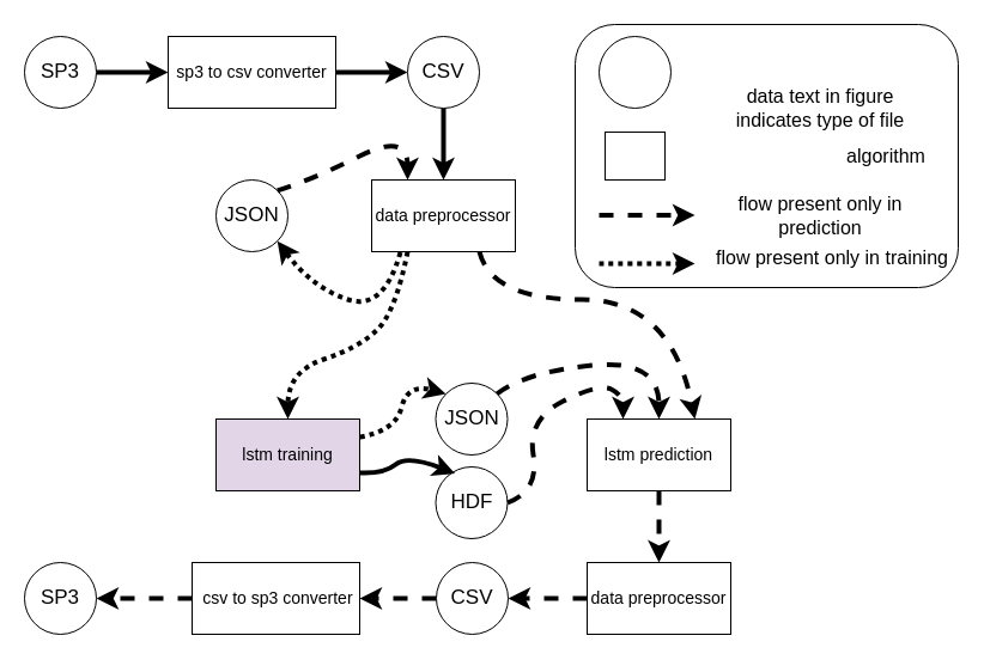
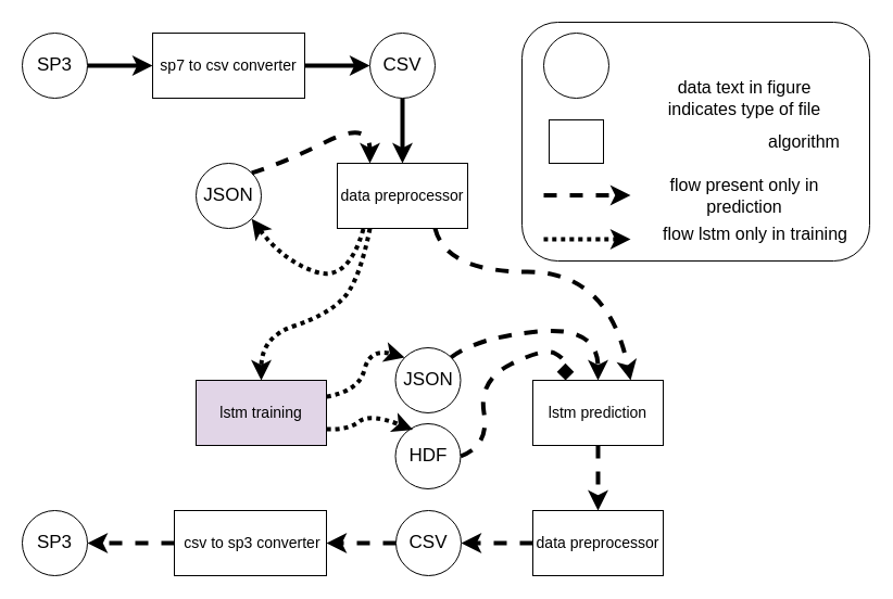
- <mxCell id="6" value="&lt;font style=&quot;font-size: 14px&quot;&gt;sp3 to csv converter&lt;/font&gt;" style="rounded=0;whiteSpace=wrap;html=1;" parent="1" vertex="1"><mxGeometry x="140" y="30" width="140" height="60" as="geometry" /></mxCell>
+ <mxCell id="6" value="&lt;font style=&quot;font-size: 14px&quot;&gt;sp7 to csv converter&lt;/font&gt;" style="rounded=0;whiteSpace=wrap;html=1;" parent="1" vertex="1"><mxGeometry x="140" y="30" width="140" height="60" as="geometry" /></mxCell>
- <mxCell id="38" value="flow present only in training" style="text;html=1;strokeColor=none;fillColor=none;align=center;verticalAlign=middle;whiteSpace=wrap;rounded=0;fontSize=16;" parent="1" vertex="1"><mxGeometry x="590" y="200" width="210" height="30" as="geometry" /></mxCell>
+ <mxCell id="38" value="flow lstm only in training" style="text;html=1;strokeColor=none;fillColor=none;align=center;verticalAlign=middle;whiteSpace=wrap;rounded=0;fontSize=16;" parent="1" vertex="1"><mxGeometry x="590" y="200" width="210" height="30" as="geometry" /></mxCell>
- <mxCell id="22" value="" style="curved=1;endArrow=classic;html=1;dashed=1;strokeWidth=4;exitX=1;exitY=0.5;exitDx=0;exitDy=0;entryX=0.25;entryY=0;entryDx=0;entryDy=0;" parent="1" source="18" target="16" edge="1"><mxGeometry width="50" height="50" relative="1" as="geometry"><mxPoint x="450" y="480" as="sourcePoint" /><mxPoint x="500" y="430" as="targetPoint" /><Array as="points"><mxPoint x="450" y="410" /><mxPoint x="440" y="350" /><mxPoint x="500" y="320" /><mxPoint x="520" y="330" /></Array></mxGeometry></mxCell>
+ <mxCell id="22" value="" style="curved=1;endArrow=diamond;html=1;dashed=1;strokeWidth=4;exitX=1;exitY=0.5;exitDx=0;exitDy=0;entryX=0.25;entryY=0;entryDx=0;entryDy=0;" parent="1" source="18" target="16" edge="1"><mxGeometry width="50" height="50" relative="1" as="geometry"><mxPoint x="450" y="480" as="sourcePoint" /><mxPoint x="500" y="430" as="targetPoint" /><Array as="points"><mxPoint x="450" y="410" /><mxPoint x="440" y="350" /><mxPoint x="500" y="320" /><mxPoint x="520" y="330" /></Array></mxGeometry></mxCell>
- <mxCell id="20" value="" style="curved=1;endArrow=classic;html=1;dashed=0;dashPattern=1 1;strokeWidth=4;exitX=1;exitY=0.75;exitDx=0;exitDy=0;entryX=0.267;entryY=0.092;entryDx=0;entryDy=0;entryPerimeter=0;" parent="1" source="13" target="18" edge="1"><mxGeometry width="50" height="50" relative="1" as="geometry"><mxPoint x="310" y="490" as="sourcePoint" /><mxPoint x="360" y="395" as="targetPoint" /><Array as="points"><mxPoint x="320" y="396" /><mxPoint x="340" y="380" /></Array></mxGeometry></mxCell>
+ <mxCell id="20" value="" style="curved=1;endArrow=classic;html=1;dashed=1;dashPattern=1 1;strokeWidth=4;exitX=1;exitY=0.75;exitDx=0;exitDy=0;entryX=0.267;entryY=0.092;entryDx=0;entryDy=0;entryPerimeter=0;" parent="1" source="13" target="18" edge="1"><mxGeometry width="50" height="50" relative="1" as="geometry"><mxPoint x="310" y="490" as="sourcePoint" /><mxPoint x="360" y="395" as="targetPoint" /><Array as="points"><mxPoint x="320" y="396" /><mxPoint x="340" y="380" /></Array></mxGeometry></mxCell>
